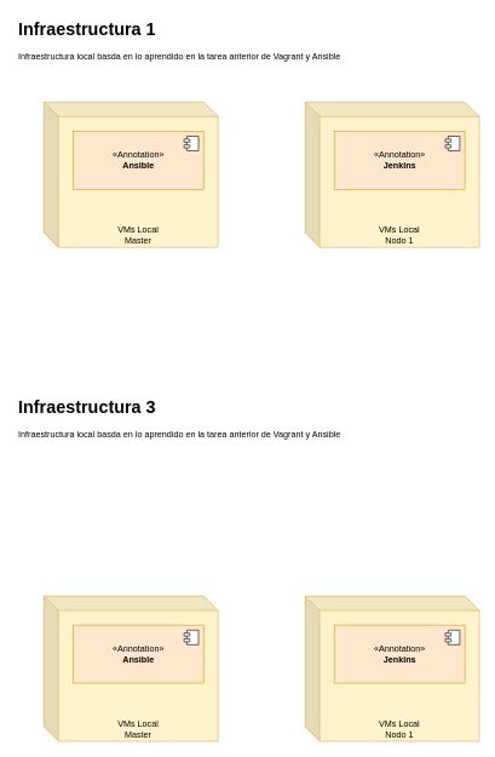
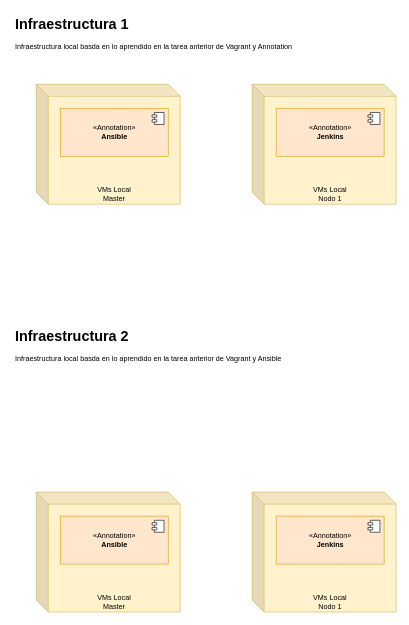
- <mxCell id="8" value="&lt;h1&gt;Infraestructura 1&lt;/h1&gt;&lt;p&gt;Infraestructura local basda en lo aprendido en la tarea anterior de Vagrant y Ansible&lt;/p&gt;" style="text;html=1;strokeColor=none;fillColor=none;spacing=5;spacingTop=-20;whiteSpace=wrap;overflow=hidden;rounded=0;" vertex="1" parent="1"><mxGeometry x="20" y="20" width="480" height="120" as="geometry" /></mxCell>
+ <mxCell id="8" value="&lt;h1&gt;Infraestructura 1&lt;/h1&gt;&lt;p&gt;Infraestructura local basda en lo aprendido en la tarea anterior de Vagrant y Annotation&lt;/p&gt;" style="text;html=1;strokeColor=none;fillColor=none;spacing=5;spacingTop=-20;whiteSpace=wrap;overflow=hidden;rounded=0;" vertex="1" parent="1"><mxGeometry x="20" y="20" width="480" height="120" as="geometry" /></mxCell>
- <mxCell id="15" value="&lt;h1&gt;Infraestructura 3&lt;/h1&gt;&lt;p&gt;Infraestructura local basda en lo aprendido en la tarea anterior de Vagrant y Ansible&lt;/p&gt;" style="text;html=1;strokeColor=none;fillColor=none;spacing=5;spacingTop=-20;whiteSpace=wrap;overflow=hidden;rounded=0;" vertex="1" parent="1"><mxGeometry x="20" y="540" width="480" height="120" as="geometry" /></mxCell>
+ <mxCell id="15" value="&lt;h1&gt;Infraestructura 2&lt;/h1&gt;&lt;p&gt;Infraestructura local basda en lo aprendido en la tarea anterior de Vagrant y Ansible&lt;/p&gt;" style="text;html=1;strokeColor=none;fillColor=none;spacing=5;spacingTop=-20;whiteSpace=wrap;overflow=hidden;rounded=0;" vertex="1" parent="1"><mxGeometry x="20" y="540" width="480" height="120" as="geometry" /></mxCell>
